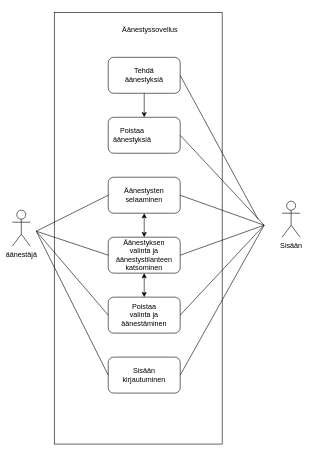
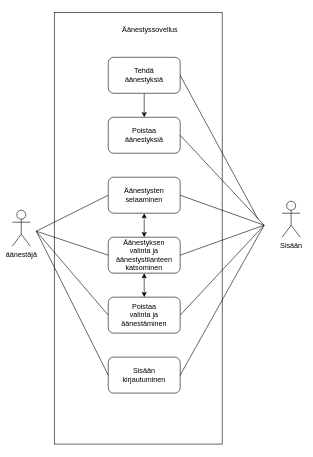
- <mxCell id="12" value="Poistaa äänestyksiä" style="text;html=1;strokeColor=none;fillColor=none;align=center;verticalAlign=middle;whiteSpace=wrap;rounded=0;" vertex="1" parent="1"><mxGeometry x="190" y="210" width="60" height="30" as="geometry" /></mxCell>
+ <mxCell id="12" value="Poistaa äänestyksiä" style="text;html=1;strokeColor=none;fillColor=none;align=center;verticalAlign=middle;whiteSpace=wrap;rounded=0;" vertex="1" parent="1"><mxGeometry x="210" y="210" width="60" height="30" as="geometry" /></mxCell>
